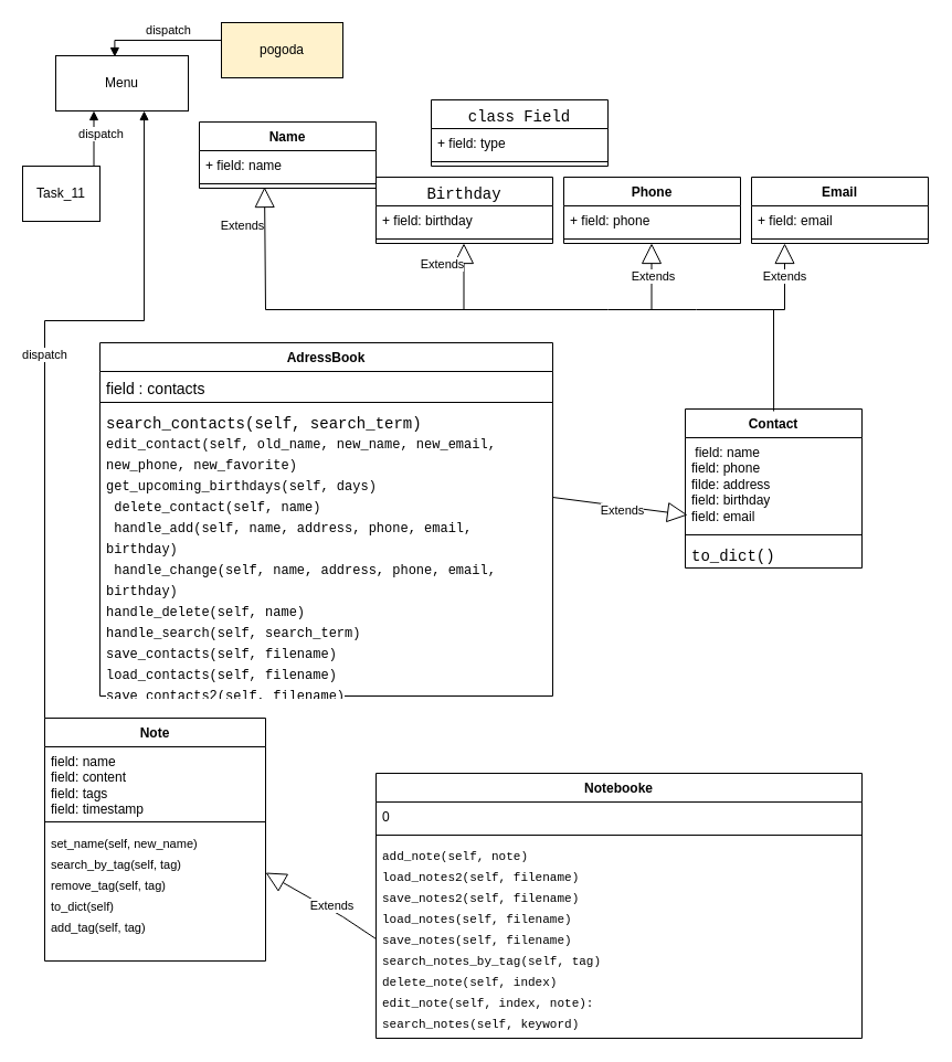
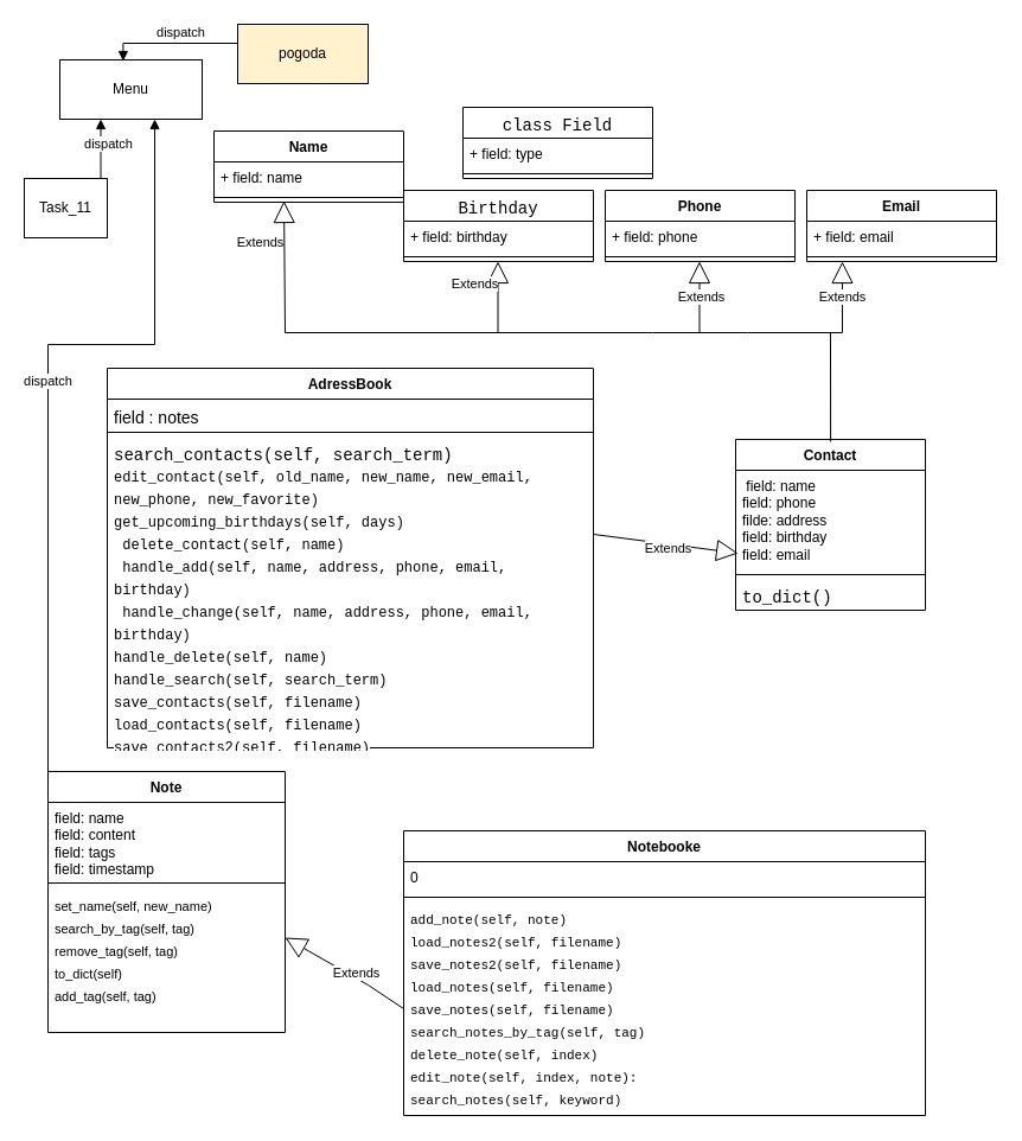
- <mxCell id="30" value="&lt;div style=&quot;font-size: 14px; line-height: 19px;&quot;&gt;&lt;span style=&quot;background-color: rgb(255, 255, 255);&quot;&gt;field : contacts&lt;/span&gt;&lt;/div&gt;" style="text;strokeColor=none;fillColor=none;align=left;verticalAlign=top;spacingLeft=4;spacingRight=4;overflow=hidden;rotatable=0;points=[[0,0.5],[1,0.5]];portConstraint=eastwest;whiteSpace=wrap;html=1;" vertex="1" parent="29"><mxGeometry y="26" width="410" height="24" as="geometry" /></mxCell>
+ <mxCell id="30" value="&lt;div style=&quot;font-size: 14px; line-height: 19px;&quot;&gt;&lt;span style=&quot;background-color: rgb(255, 255, 255);&quot;&gt;field : notes&lt;/span&gt;&lt;/div&gt;" style="text;strokeColor=none;fillColor=none;align=left;verticalAlign=top;spacingLeft=4;spacingRight=4;overflow=hidden;rotatable=0;points=[[0,0.5],[1,0.5]];portConstraint=eastwest;whiteSpace=wrap;html=1;" vertex="1" parent="29"><mxGeometry y="26" width="410" height="24" as="geometry" /></mxCell>
